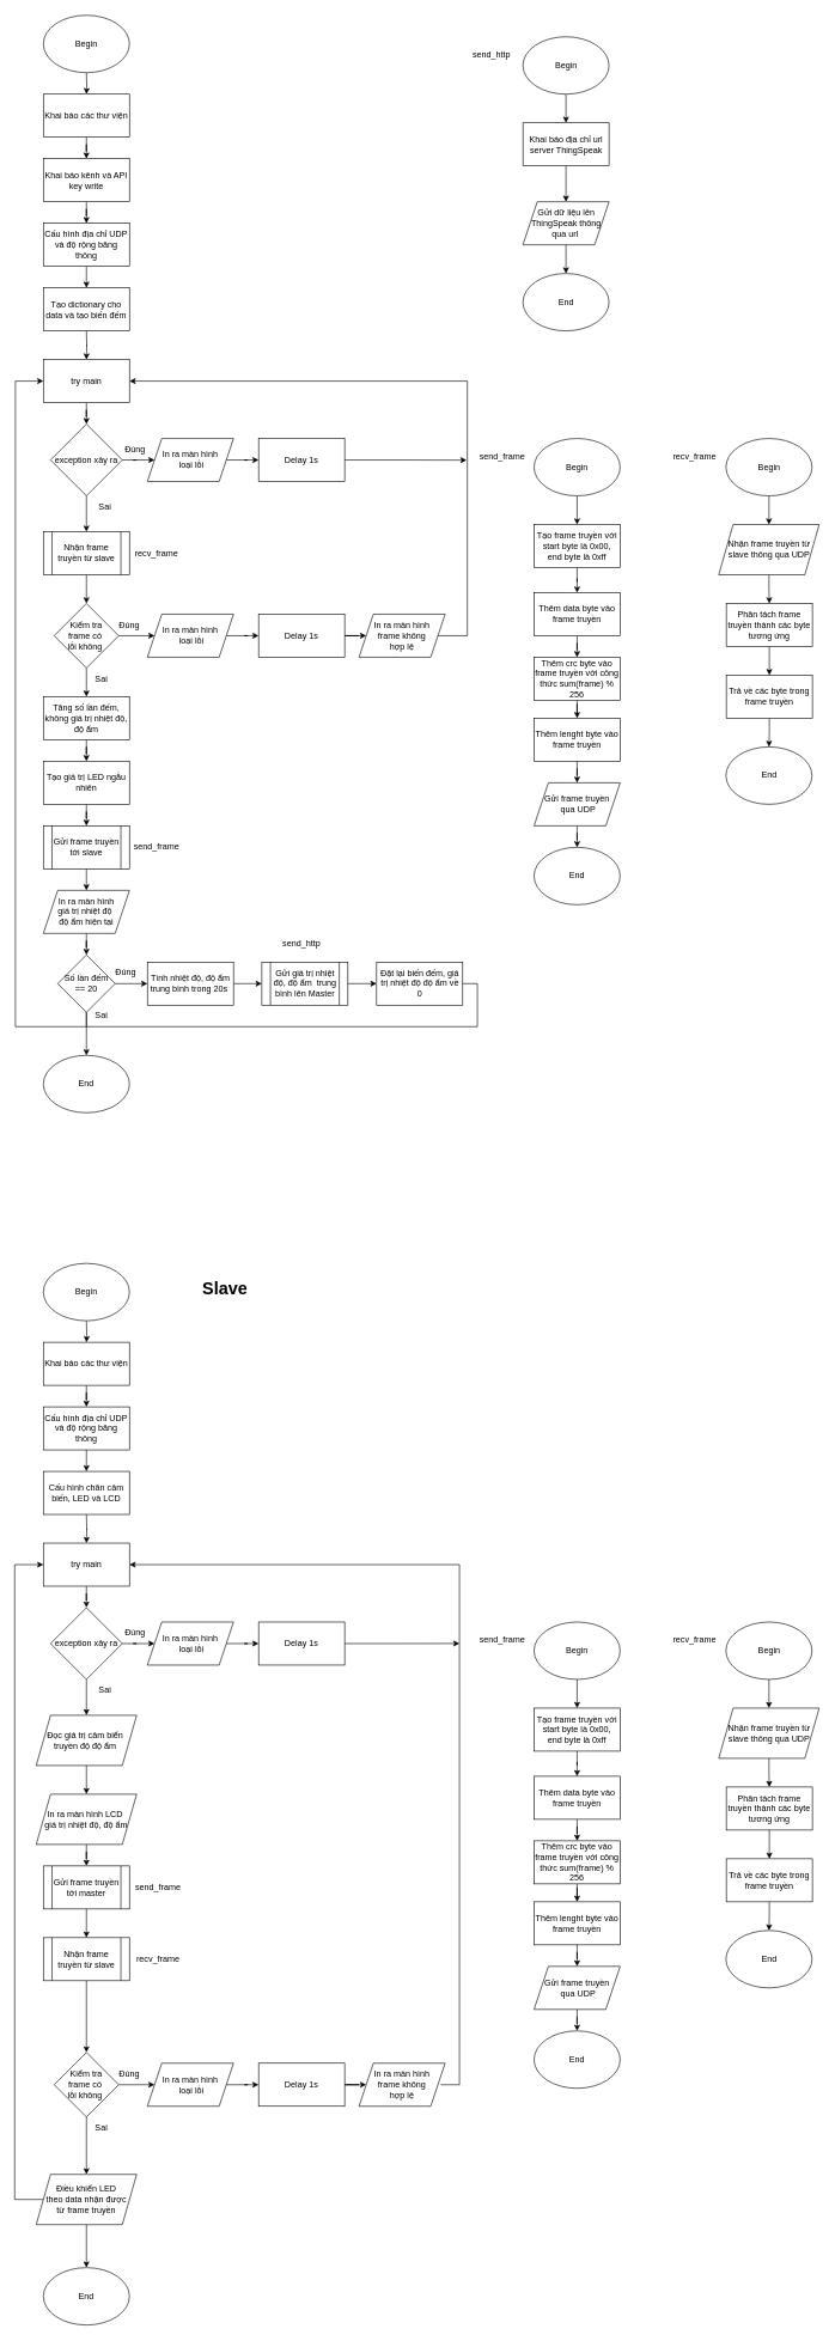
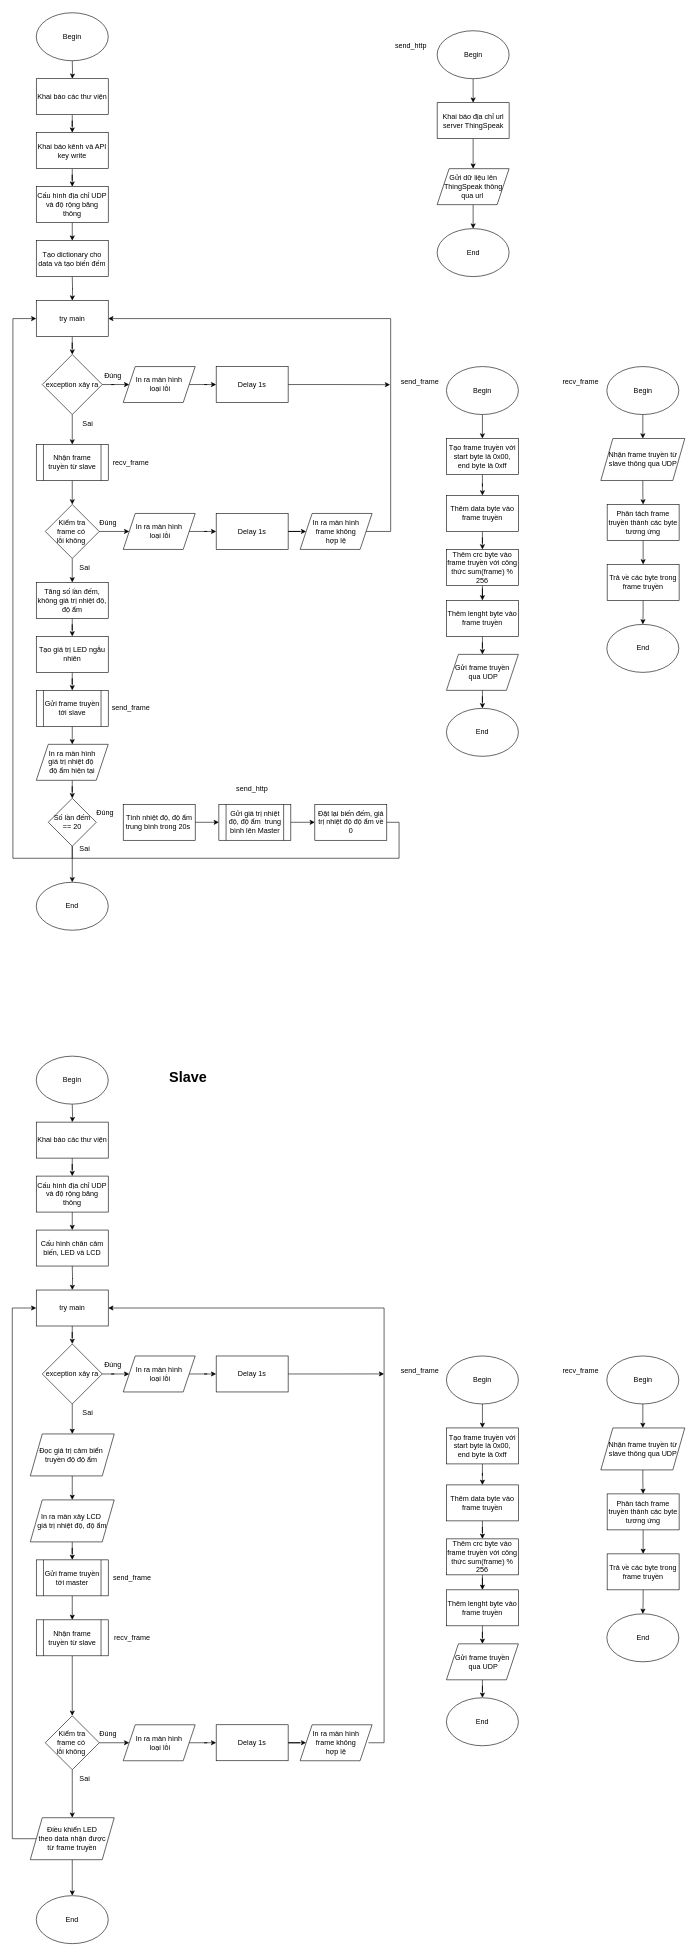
- <mxCell id="31" value="" style="edgeStyle=orthogonalEdgeStyle;rounded=0;orthogonalLoop=1;jettySize=auto;html=1;" edge="1" parent="1" source="32" target="46"><mxGeometry relative="1" as="geometry" /></mxCell>
- <mxCell id="152" value="In ra màn hình LCD&amp;nbsp;&lt;div&gt;giá trị nhiệt độ, độ ẩm&lt;/div&gt;" style="shape=parallelogram;perimeter=parallelogramPerimeter;whiteSpace=wrap;html=1;fixedSize=1;" vertex="1" parent="1"><mxGeometry x="50" y="2500" width="140" height="70" as="geometry" /></mxCell>
+ <mxCell id="152" value="In ra màn xảy LCD&amp;nbsp;&lt;div&gt;giá trị nhiệt độ, độ ẩm&lt;/div&gt;" style="shape=parallelogram;perimeter=parallelogramPerimeter;whiteSpace=wrap;html=1;fixedSize=1;" vertex="1" parent="1"><mxGeometry x="50" y="2500" width="140" height="70" as="geometry" /></mxCell>
